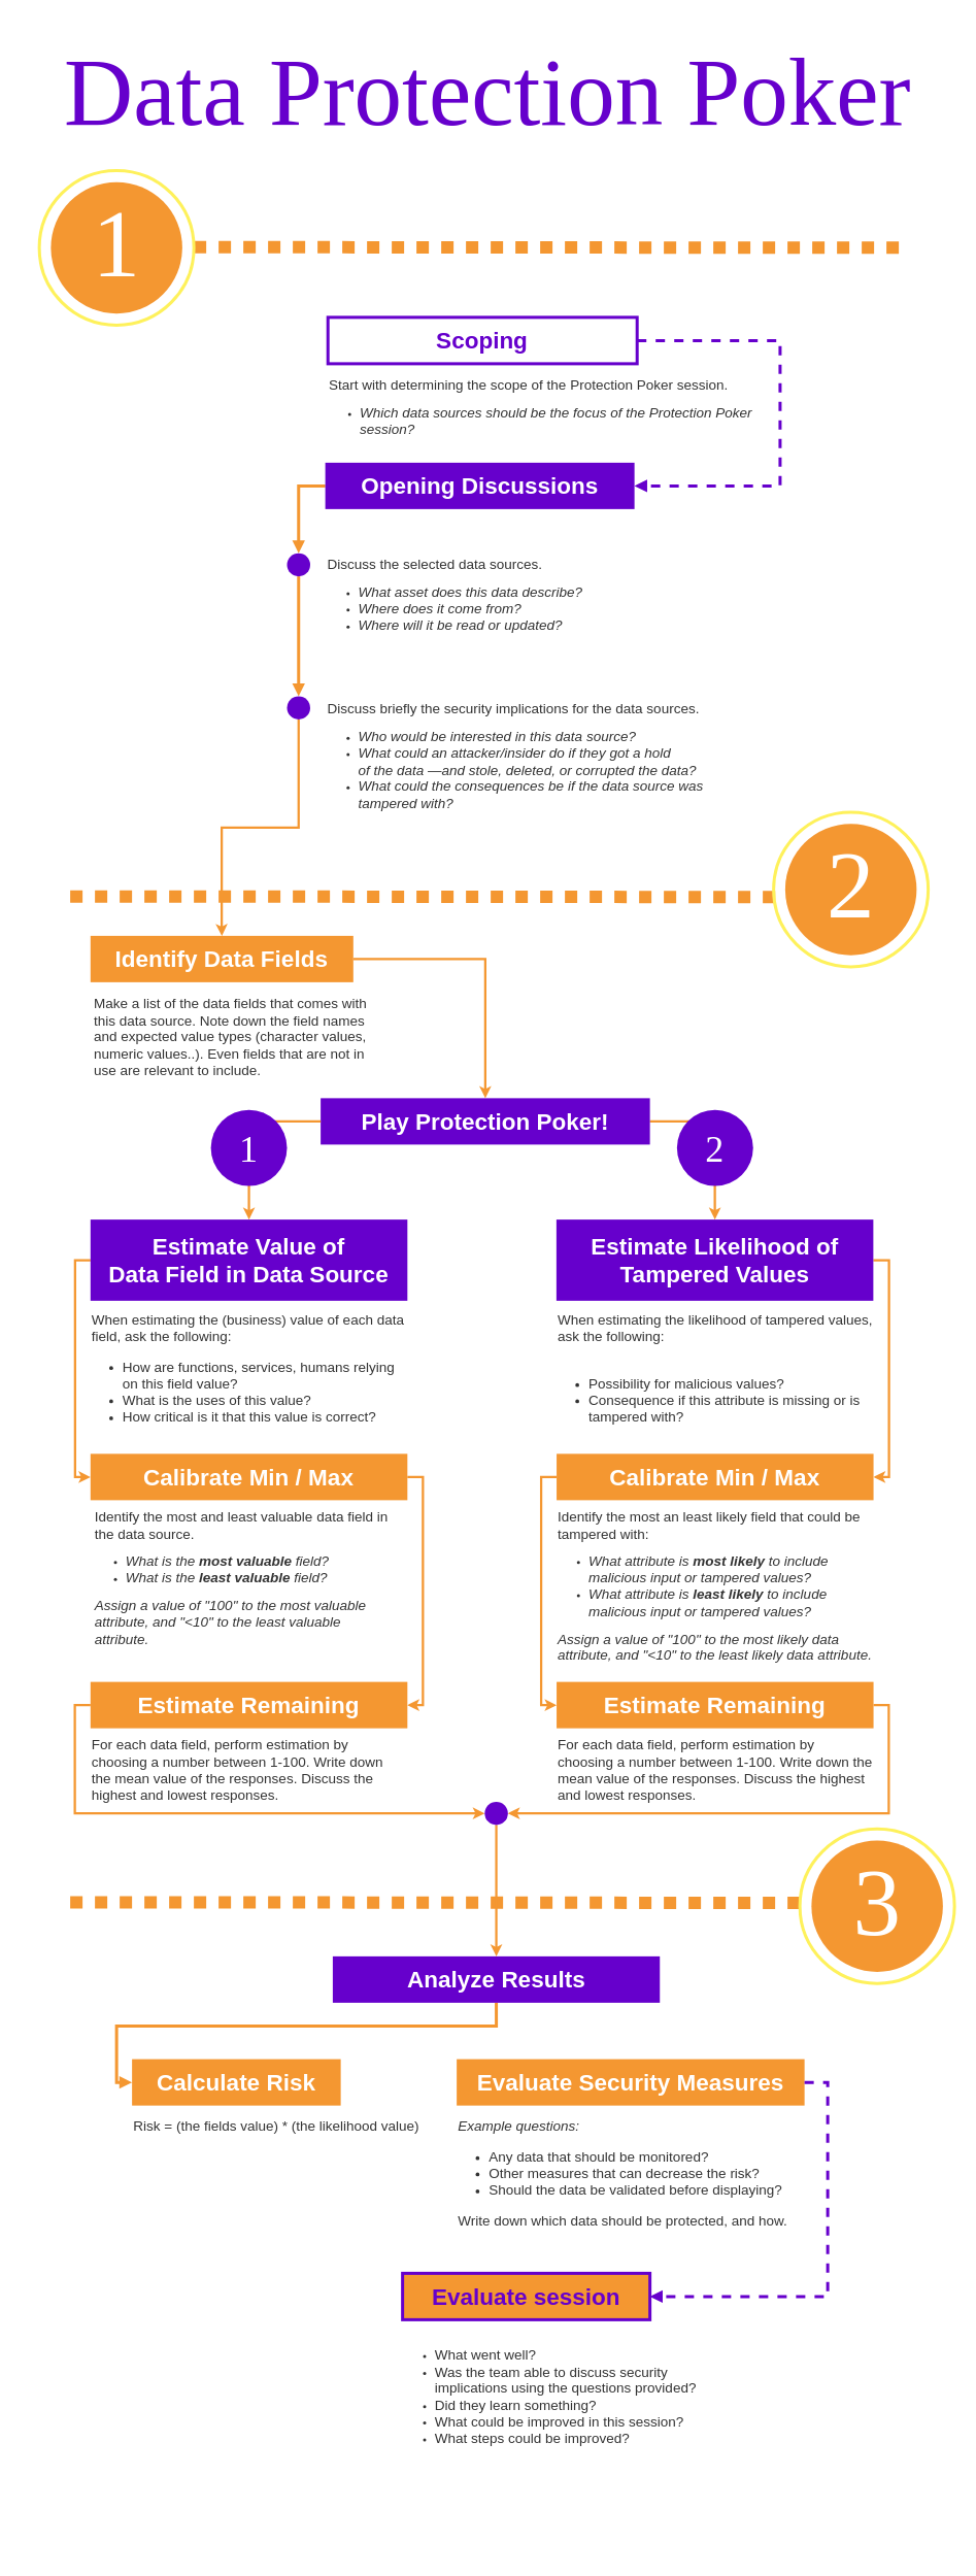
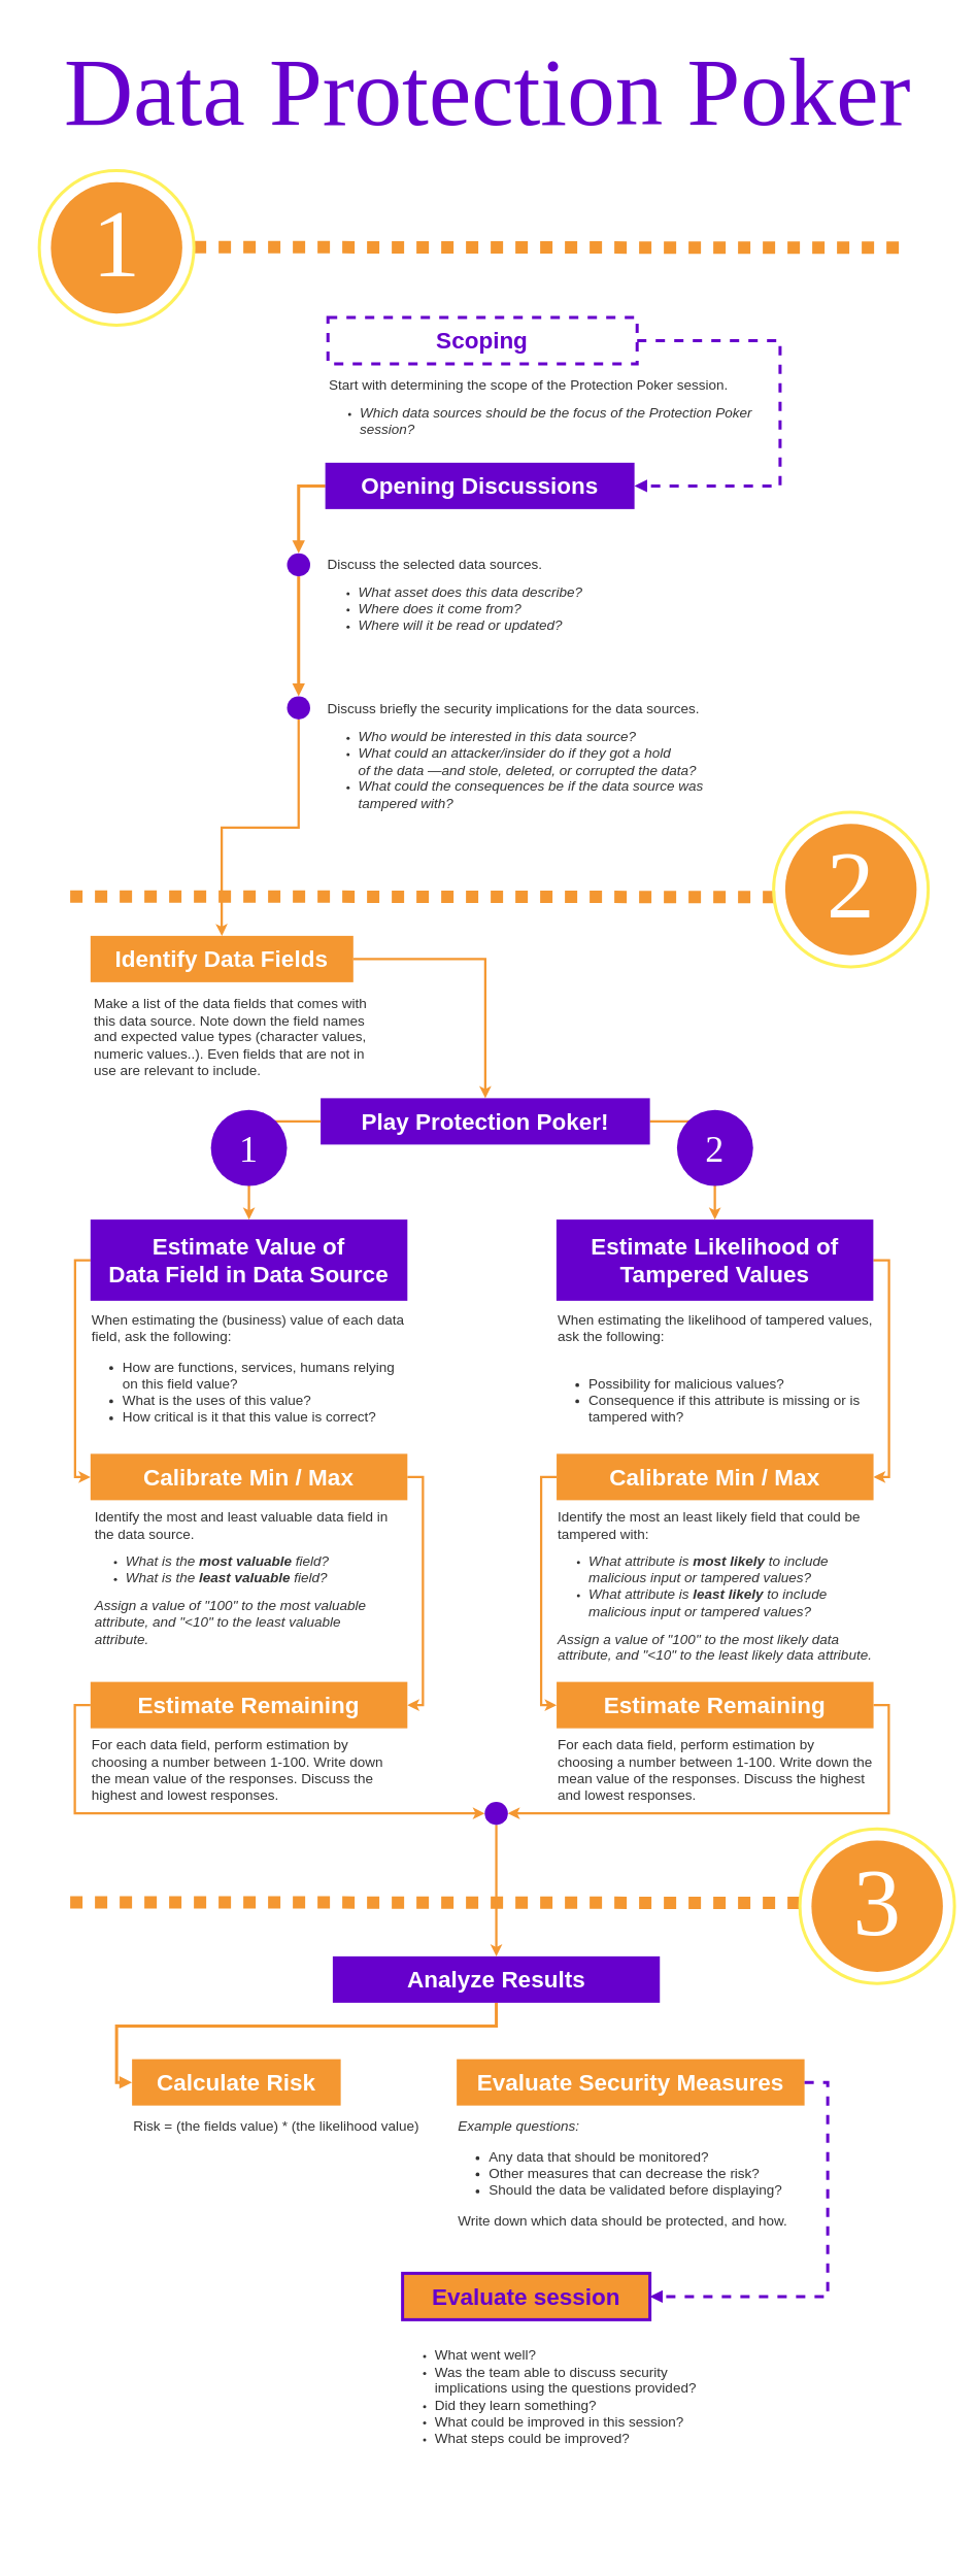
- <mxCell id="9" value="Scoping" style="whiteSpace=wrap;html=1;rounded=0;shadow=0;dashed=0;strokeColor=#6600CC;strokeWidth=4;fillColor=none;fontFamily=Helvetica;fontSize=30;align=center;fontStyle=1;fontColor=#6600CC;" parent="1" vertex="1"><mxGeometry x="423.44" y="410" width="400" height="60" as="geometry" /></mxCell>
+ <mxCell id="9" value="Scoping" style="whiteSpace=wrap;html=1;rounded=0;shadow=0;dashed=1;strokeColor=#6600CC;strokeWidth=4;fillColor=none;fontFamily=Helvetica;fontSize=30;align=center;fontStyle=1;fontColor=#6600CC;" parent="1" vertex="1"><mxGeometry x="423.44" y="410" width="400" height="60" as="geometry" /></mxCell>
